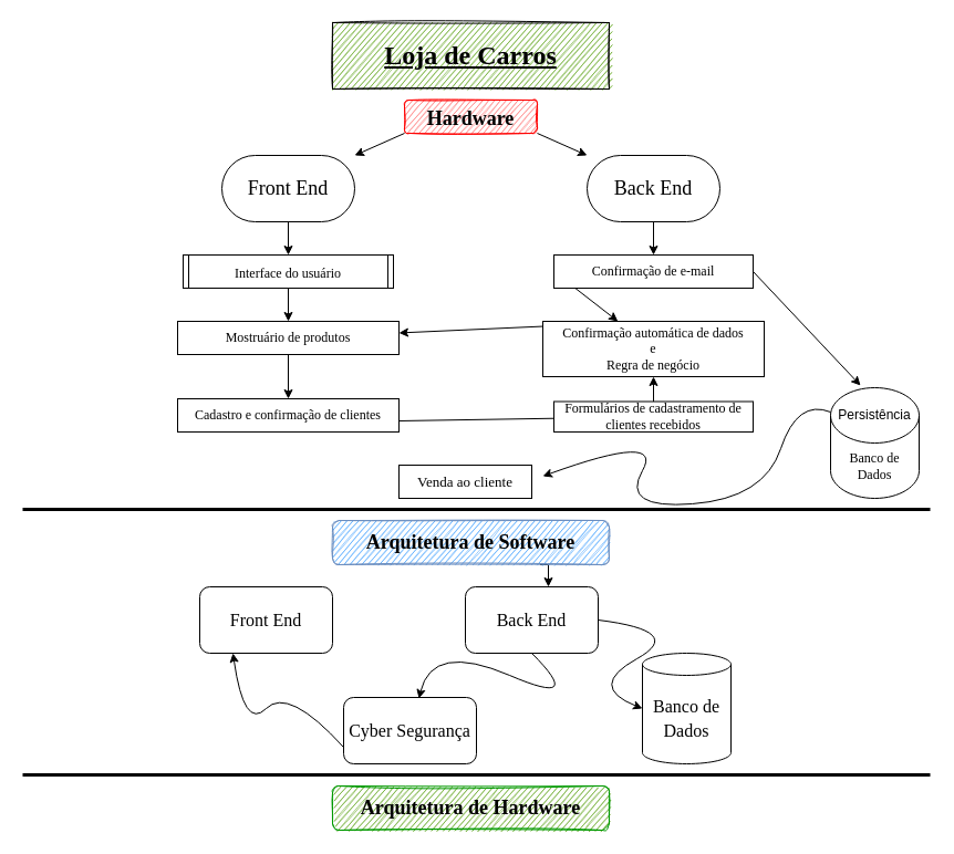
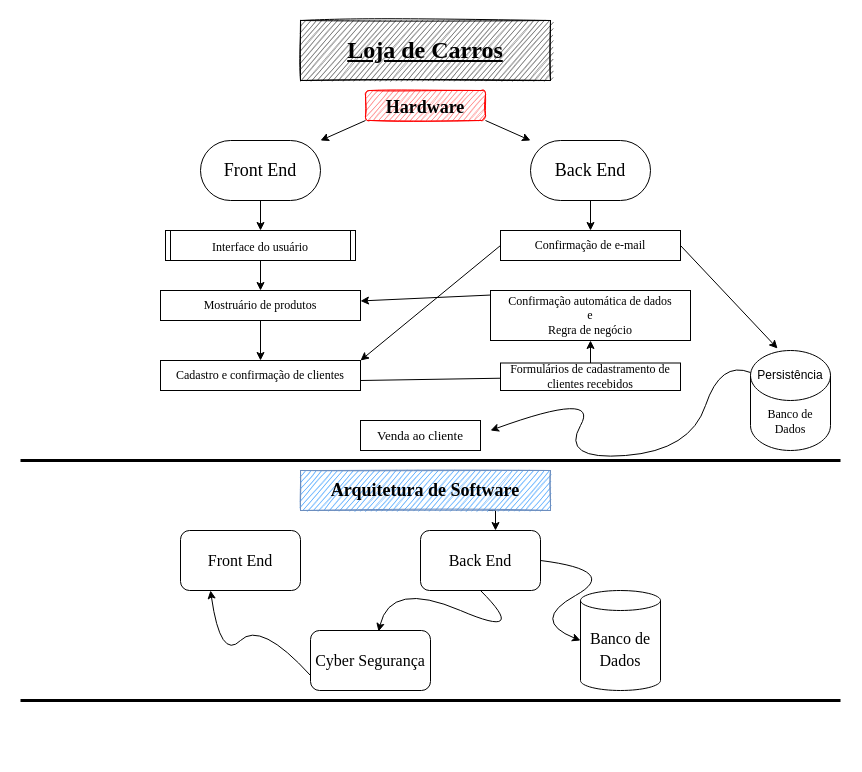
- <mxCell id="2" value="&lt;font style=&quot;font-size: 24px&quot; face=&quot;Comic Sans MS&quot;&gt;&lt;b&gt;&lt;u&gt;Loja de Carros&lt;/u&gt;&lt;/b&gt;&lt;/font&gt;" style="rounded=0;whiteSpace=wrap;html=1;sketch=1;fillColor=#4d9900;" parent="1" vertex="1"><mxGeometry x="300" width="250" height="60" as="geometry" y="20" /></mxCell>
+ <mxCell id="2" value="&lt;font style=&quot;font-size: 24px&quot; face=&quot;Comic Sans MS&quot;&gt;&lt;b&gt;&lt;u&gt;Loja de Carros&lt;/u&gt;&lt;/b&gt;&lt;/font&gt;" style="rounded=0;whiteSpace=wrap;html=1;sketch=1;fillColor=#4D4D4D;" parent="1" vertex="1"><mxGeometry x="300" width="250" height="60" as="geometry" y="20" /></mxCell>
- <mxCell id="20" style="edgeStyle=none;rounded=0;orthogonalLoop=1;jettySize=auto;html=1;exitX=0;exitY=0.5;exitDx=0;exitDy=0;fontFamily=Comic Sans MS;fontSize=12;" parent="1" source="24" target="21" edge="1"><mxGeometry relative="1" as="geometry"><mxPoint x="370" y="360" as="targetPoint" /></mxGeometry></mxCell>
+ <mxCell id="20" style="edgeStyle=none;rounded=0;orthogonalLoop=1;jettySize=auto;html=1;exitX=0;exitY=0.5;exitDx=0;exitDy=0;fontFamily=Comic Sans MS;fontSize=12;entryX=1;entryY=0;entryDx=0;entryDy=0;entryPerimeter=0;" parent="1" source="24" target="15" edge="1"><mxGeometry relative="1" as="geometry"><mxPoint x="370" y="360" as="targetPoint" /></mxGeometry></mxCell>
- <mxCell id="26" value="&lt;font face=&quot;Comic Sans MS&quot; style=&quot;font-size: 18px&quot;&gt;&lt;b&gt;Arquitetura de Software&lt;/b&gt;&lt;/font&gt;" style="rounded=1;whiteSpace=wrap;html=1;fillColor=#3399FF;strokeColor=#6c8ebf;sketch=1;glass=0;" parent="1" vertex="1"><mxGeometry x="300" y="470" width="250" height="40" as="geometry" /></mxCell>
+ <mxCell id="26" value="&lt;font face=&quot;Comic Sans MS&quot; style=&quot;font-size: 18px&quot;&gt;&lt;b&gt;Arquitetura de Software&lt;/b&gt;&lt;/font&gt;" style="whiteSpace=wrap;html=1;fillColor=#3399FF;strokeColor=#6c8ebf;sketch=1;glass=0;rounded=0;" parent="1" vertex="1"><mxGeometry x="300" y="470" width="250" height="40" as="geometry" /></mxCell>
- <mxCell id="31" value="&lt;font face=&quot;Comic Sans MS&quot; style=&quot;font-size: 18px&quot;&gt;&lt;b&gt;Arquitetura de Hardware&lt;/b&gt;&lt;/font&gt;" style="rounded=1;whiteSpace=wrap;html=1;fillColor=#4D9900;strokeColor=#009900;sketch=1;strokeWidth=1;perimeterSpacing=0;" parent="1" vertex="1"><mxGeometry x="300" y="710" width="250" height="40" as="geometry" /></mxCell>
